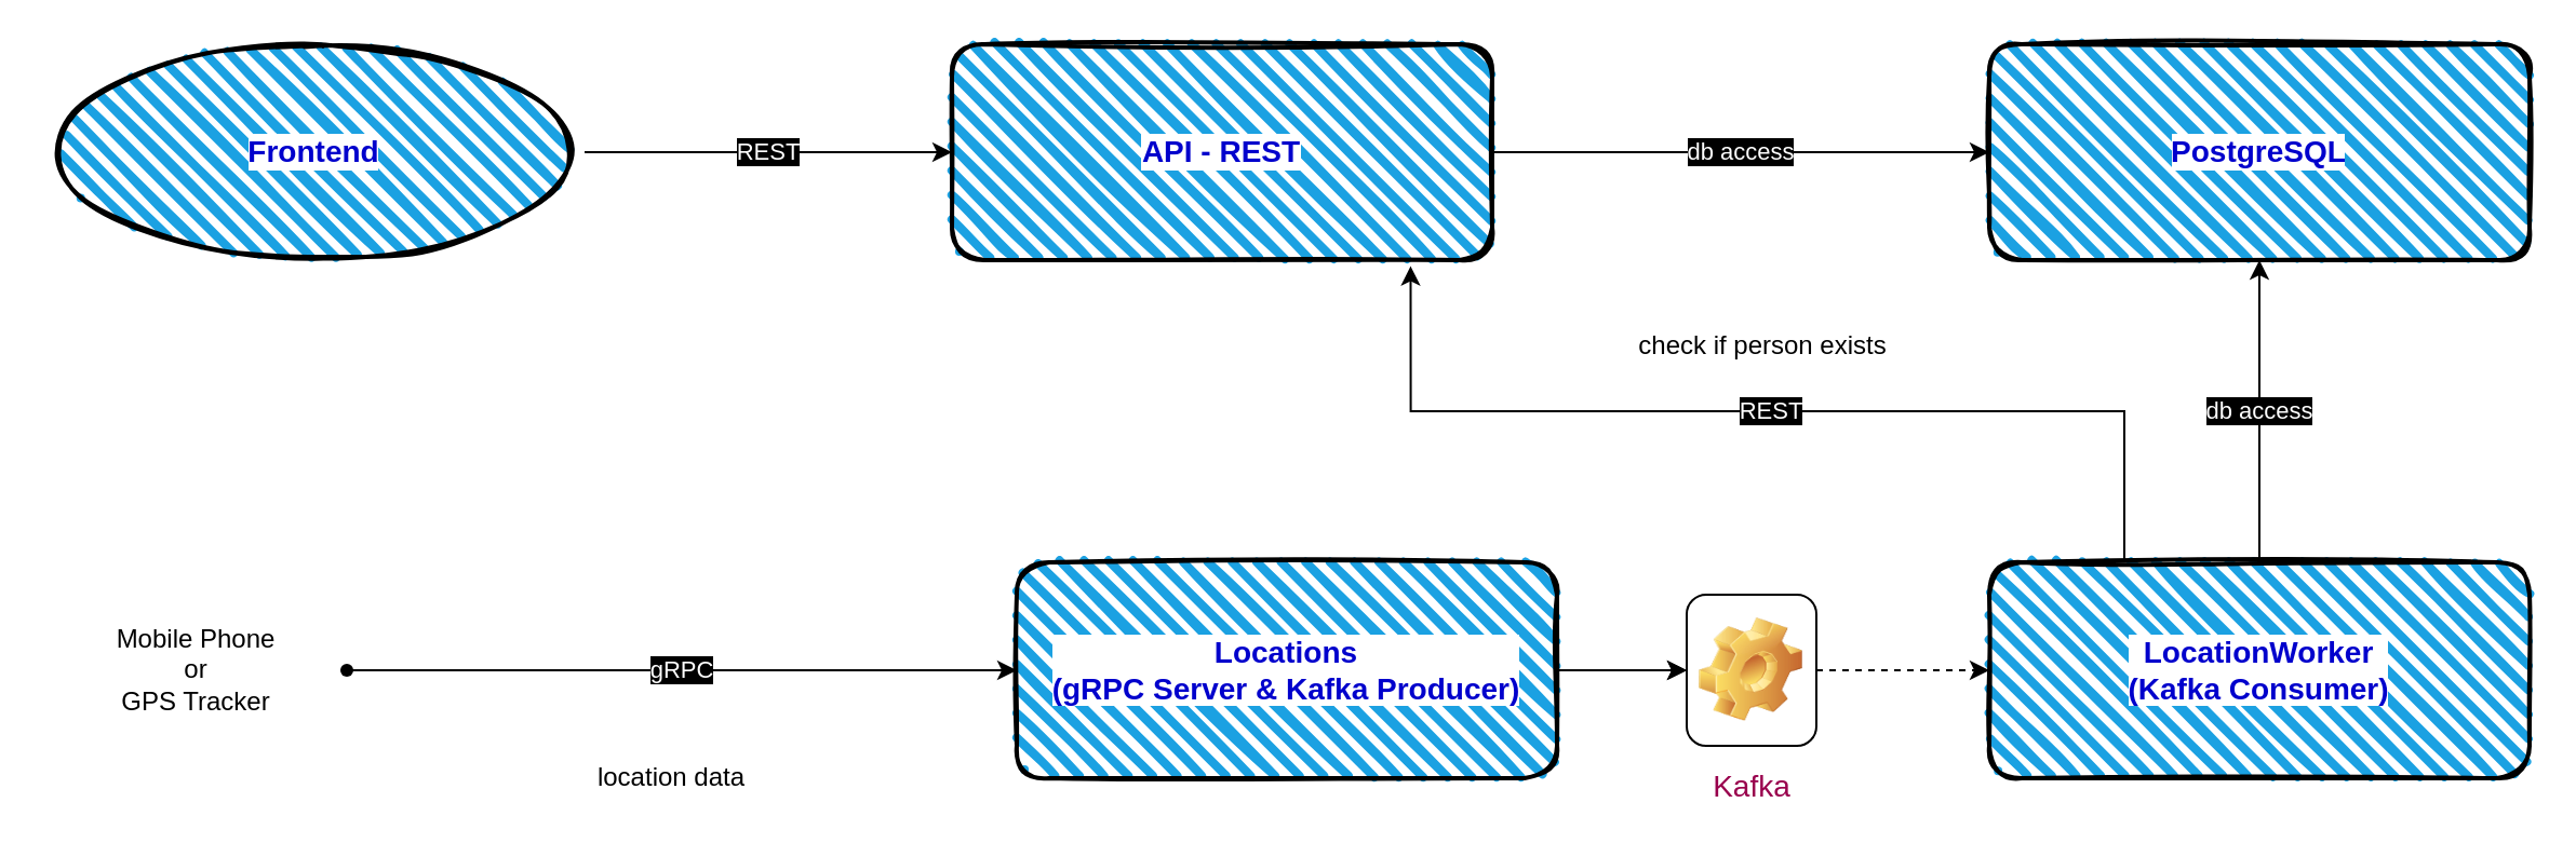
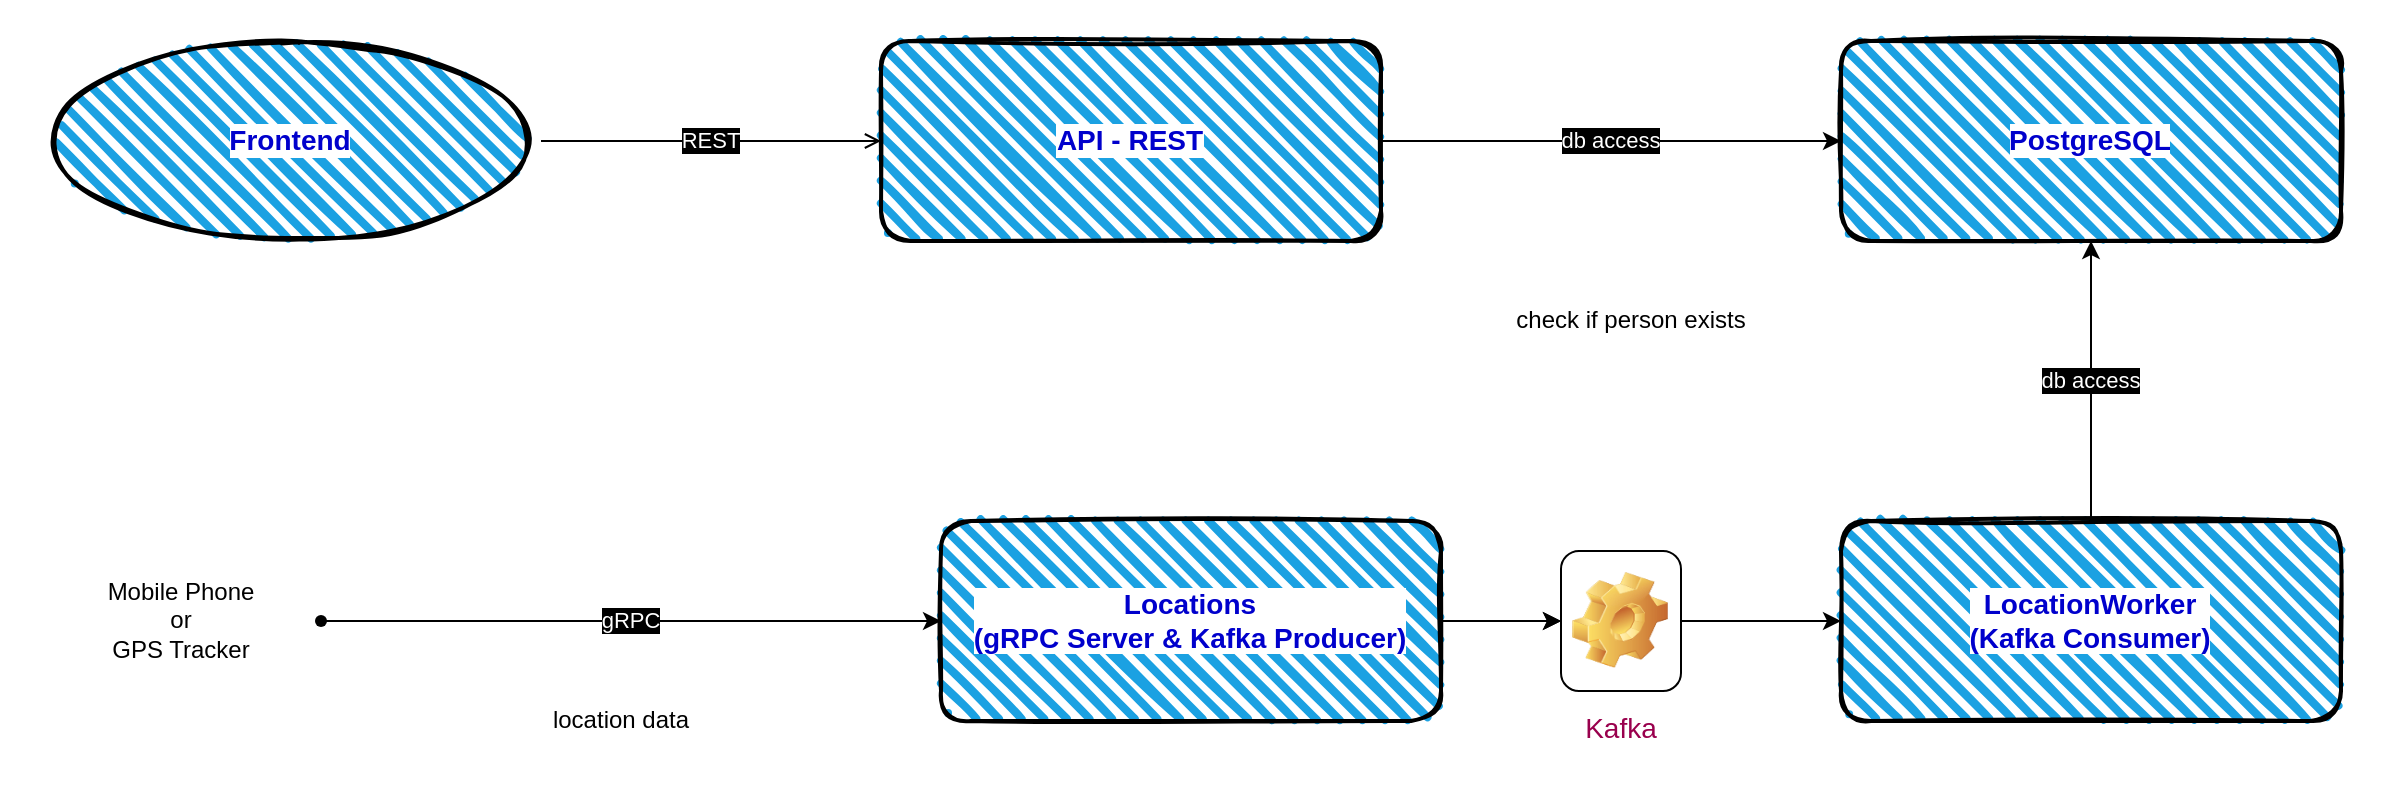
- <mxCell id="9" value="REST" style="edgeStyle=orthogonalEdgeStyle;rounded=0;orthogonalLoop=1;jettySize=auto;html=1;fontColor=#FFFFFF;labelBackgroundColor=#000000;entryX=0;entryY=0.5;entryDx=0;entryDy=0;exitX=1;exitY=0.5;exitDx=0;exitDy=0;" edge="1" parent="1" source="8" target="4"><mxGeometry relative="1" as="geometry"><mxPoint x="440" y="100" as="targetPoint" /></mxGeometry></mxCell>
+ <mxCell id="9" value="REST" style="edgeStyle=orthogonalEdgeStyle;rounded=0;orthogonalLoop=1;jettySize=auto;html=1;fontColor=#FFFFFF;labelBackgroundColor=#000000;entryX=0;entryY=0.5;entryDx=0;entryDy=0;exitX=1;exitY=0.5;exitDx=0;exitDy=0;endArrow=open;" edge="1" parent="1" source="8" target="4"><mxGeometry relative="1" as="geometry"><mxPoint x="440" y="100" as="targetPoint" /></mxGeometry></mxCell>
- <mxCell id="14" value="REST" style="edgeStyle=orthogonalEdgeStyle;rounded=0;orthogonalLoop=1;jettySize=auto;html=1;exitX=0.25;exitY=0;exitDx=0;exitDy=0;entryX=0.849;entryY=1.028;entryDx=0;entryDy=0;entryPerimeter=0;labelBackgroundColor=#000000;fontColor=#FFFFFF;" edge="1" parent="1" source="15" target="4"><mxGeometry relative="1" as="geometry" /></mxCell>
- <mxCell id="12" value="" style="edgeStyle=orthogonalEdgeStyle;rounded=0;orthogonalLoop=1;jettySize=auto;html=1;labelBackgroundColor=#000000;fontSize=11;fontColor=#FFFFFF;dashed=1;" edge="1" parent="1" source="13" target="15"><mxGeometry relative="1" as="geometry" /></mxCell>
+ <mxCell id="12" value="" style="edgeStyle=orthogonalEdgeStyle;rounded=0;orthogonalLoop=1;jettySize=auto;html=1;labelBackgroundColor=#000000;fontSize=11;fontColor=#FFFFFF;" edge="1" parent="1" source="13" target="15"><mxGeometry relative="1" as="geometry" /></mxCell>
